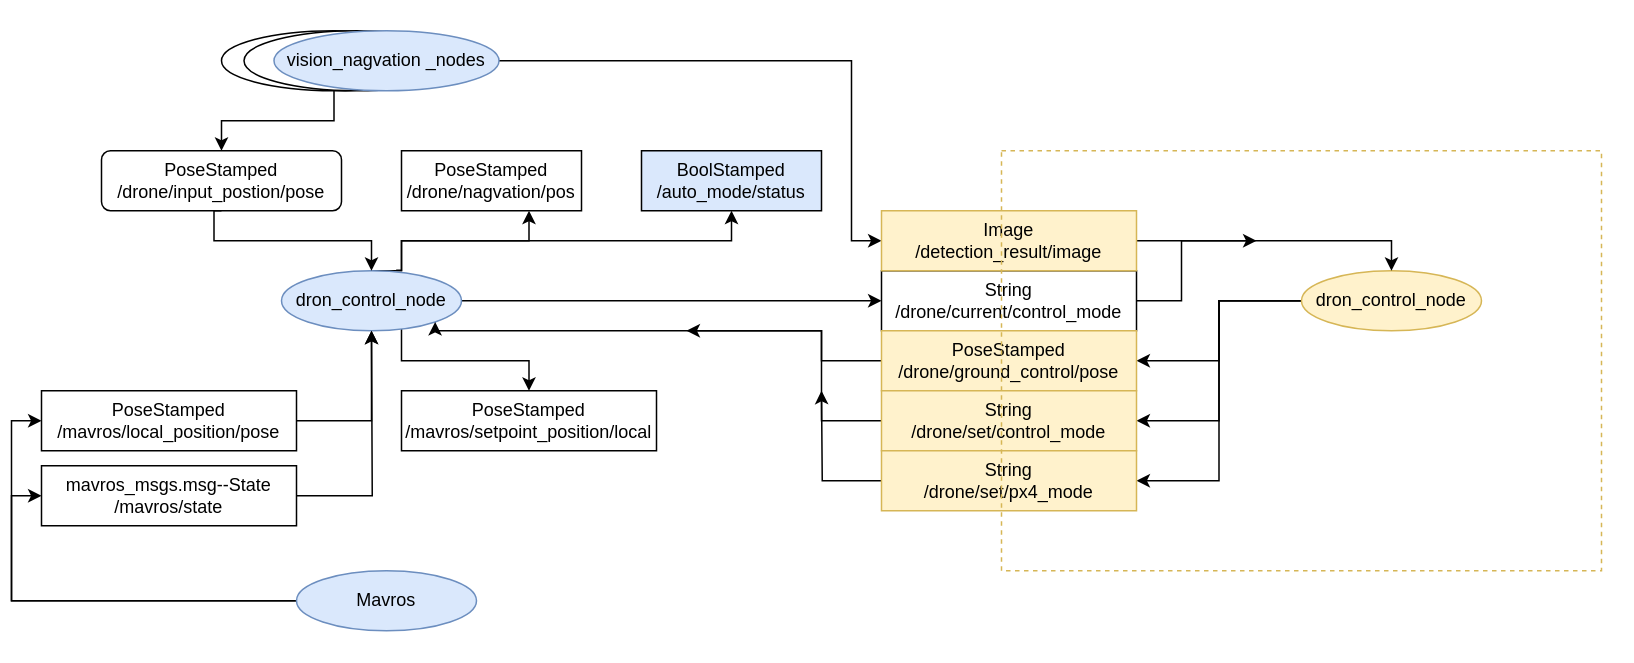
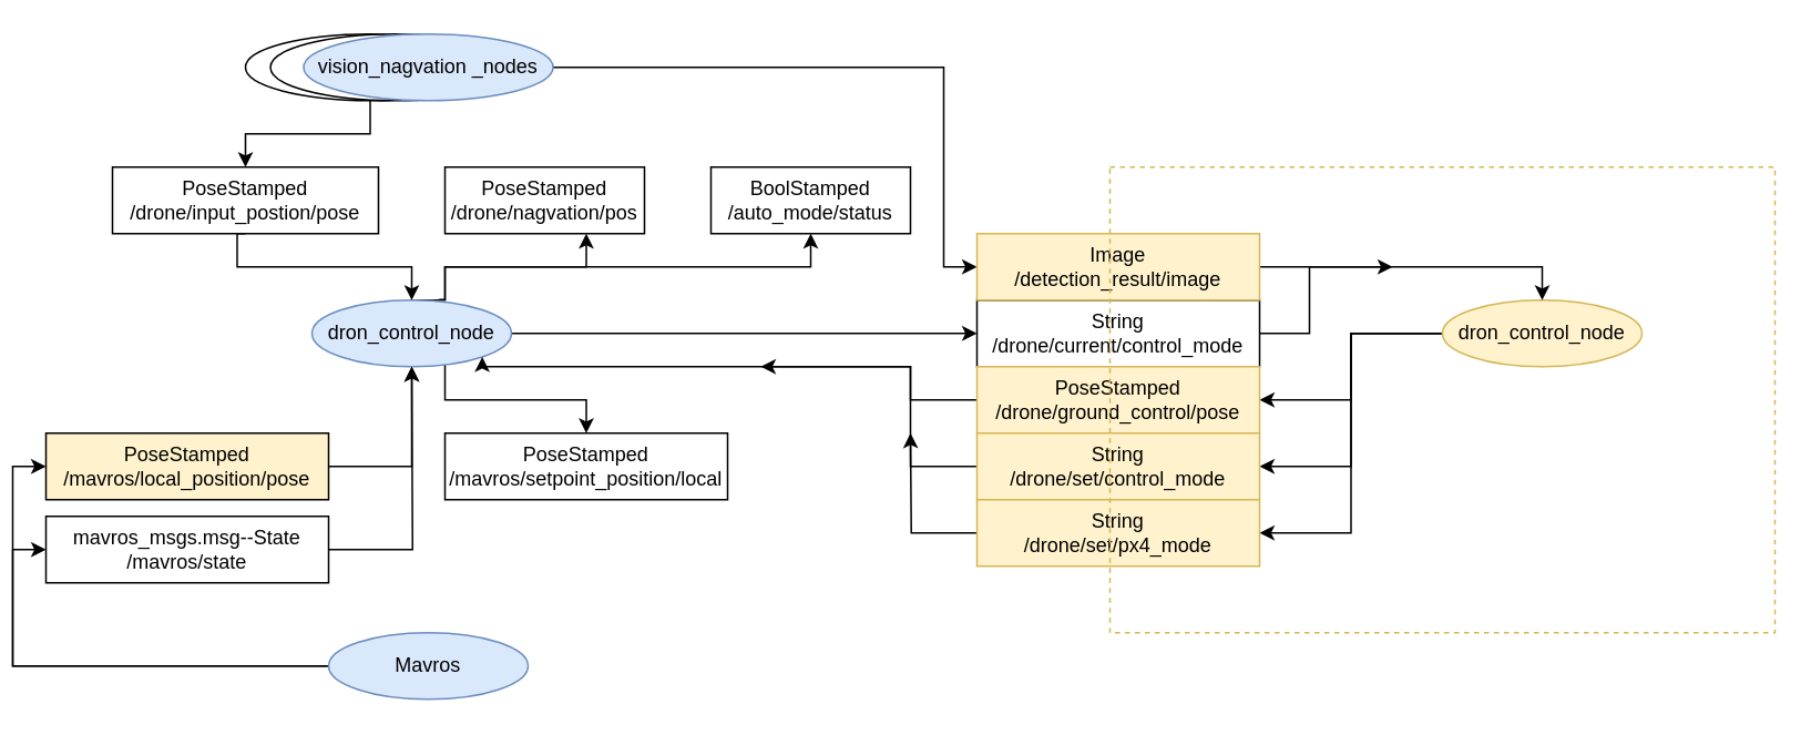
- <mxCell id="26" value="PoseStamped&lt;br&gt;/drone/input_postion/pose" style="whiteSpace=wrap;html=1;rounded=1;" vertex="1" parent="1"><mxGeometry x="60" y="100" width="160" height="40" as="geometry" /></mxCell>
+ <mxCell id="26" value="PoseStamped&lt;br&gt;/drone/input_postion/pose" style="rounded=0;whiteSpace=wrap;html=1;" vertex="1" parent="1"><mxGeometry x="60" y="100" width="160" height="40" as="geometry" /></mxCell>
- <mxCell id="27" value="BoolStamped&lt;br&gt;/auto_mode/status" style="rounded=0;whiteSpace=wrap;html=1;fillColor=#dae8fc;" vertex="1" parent="1"><mxGeometry x="420" y="100" width="120" height="40" as="geometry" /></mxCell>
+ <mxCell id="27" value="BoolStamped&lt;br&gt;/auto_mode/status" style="rounded=0;whiteSpace=wrap;html=1;" vertex="1" parent="1"><mxGeometry x="420" y="100" width="120" height="40" as="geometry" /></mxCell>
- <mxCell id="15" value="PoseStamped&lt;br&gt;/mavros/local_position/pose" style="rounded=0;whiteSpace=wrap;html=1;" vertex="1" parent="1"><mxGeometry y="260" width="170" height="40" as="geometry" x="20" /></mxCell>
+ <mxCell id="15" value="PoseStamped&lt;br&gt;/mavros/local_position/pose" style="rounded=0;whiteSpace=wrap;html=1;fillColor=#fff2cc;" vertex="1" parent="1"><mxGeometry y="260" width="170" height="40" as="geometry" x="20" /></mxCell>
